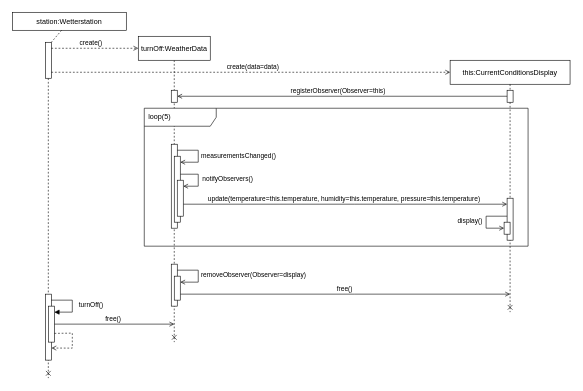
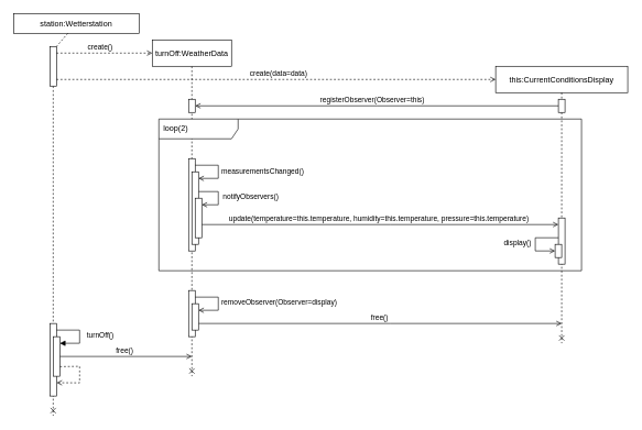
- <mxCell id="3" value="loop(5)" style="shape=umlFrame;whiteSpace=wrap;html=1;width=120;height=30;boundedLbl=1;verticalAlign=middle;align=left;spacingLeft=5;" vertex="1" parent="1"><mxGeometry x="240" y="180" width="640" height="230" as="geometry" /></mxCell>
+ <mxCell id="3" value="loop(2)" style="shape=umlFrame;whiteSpace=wrap;html=1;width=120;height=30;boundedLbl=1;verticalAlign=middle;align=left;spacingLeft=5;" vertex="1" parent="1"><mxGeometry x="240" y="180" width="640" height="230" as="geometry" /></mxCell>
